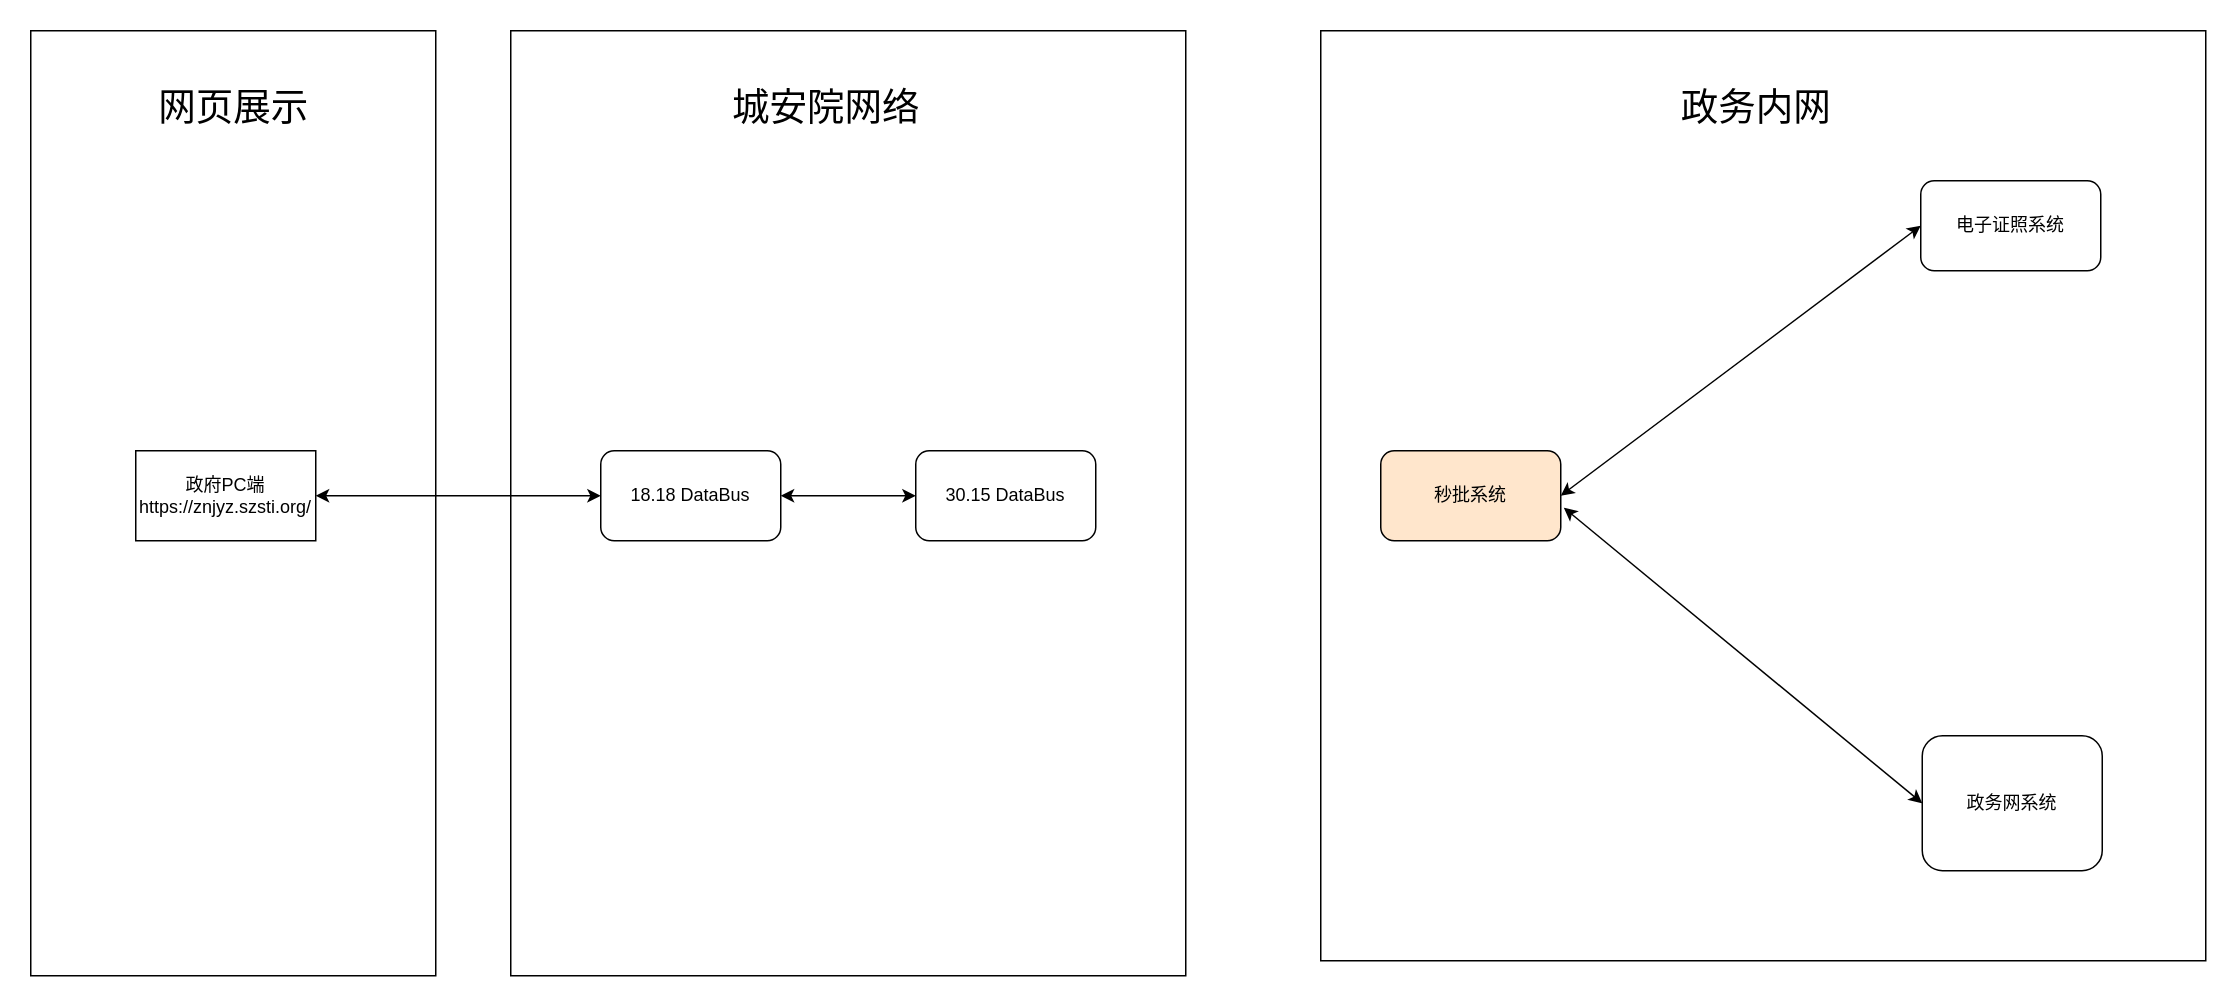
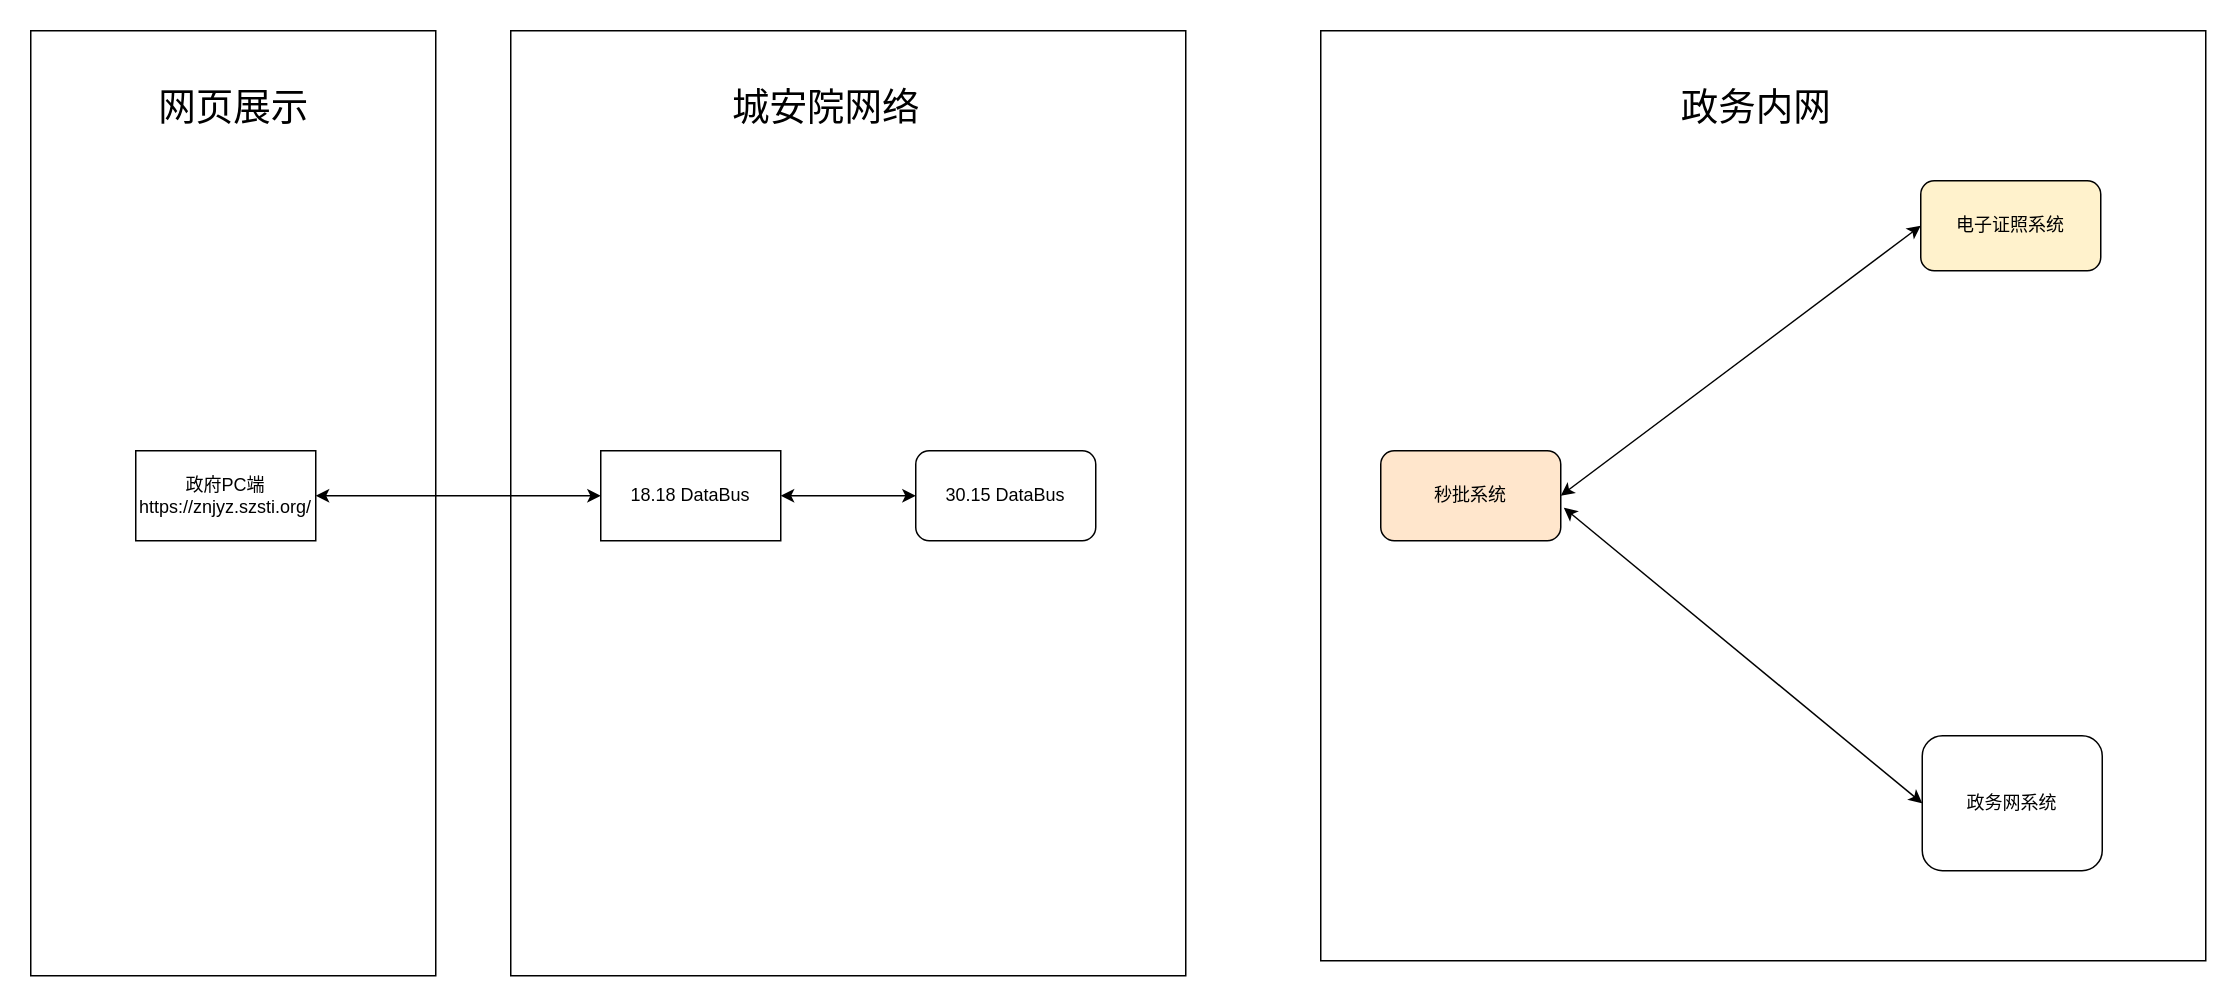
- <mxCell id="3" value="电子证照系统" style="rounded=1;whiteSpace=wrap;html=1;" vertex="1" parent="1"><mxGeometry x="1280" y="120" width="120" height="60" as="geometry" /></mxCell>
+ <mxCell id="3" value="电子证照系统" style="rounded=1;whiteSpace=wrap;html=1;fillColor=#fff2cc;" vertex="1" parent="1"><mxGeometry x="1280" y="120" width="120" height="60" as="geometry" /></mxCell>
- <mxCell id="2" value="18.18 DataBus" style="rounded=1;whiteSpace=wrap;html=1;" vertex="1" parent="1"><mxGeometry x="400" y="300" width="120" height="60" as="geometry" /></mxCell>
+ <mxCell id="2" value="18.18 DataBus" style="whiteSpace=wrap;html=1;rounded=0;" vertex="1" parent="1"><mxGeometry x="400" y="300" width="120" height="60" as="geometry" /></mxCell>
